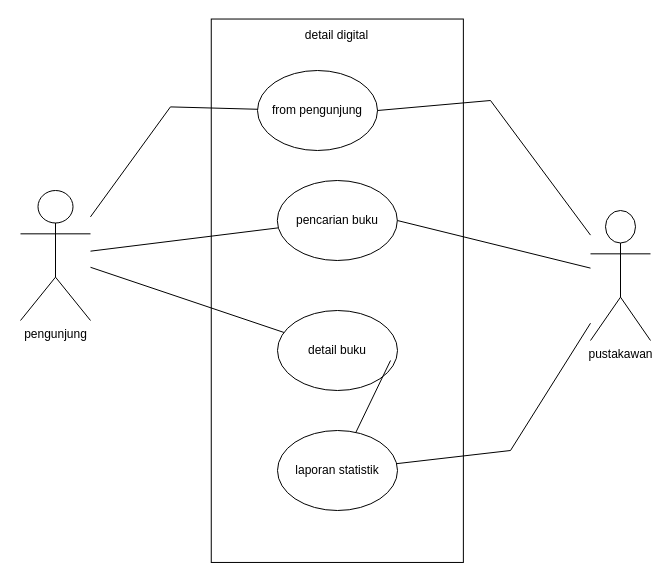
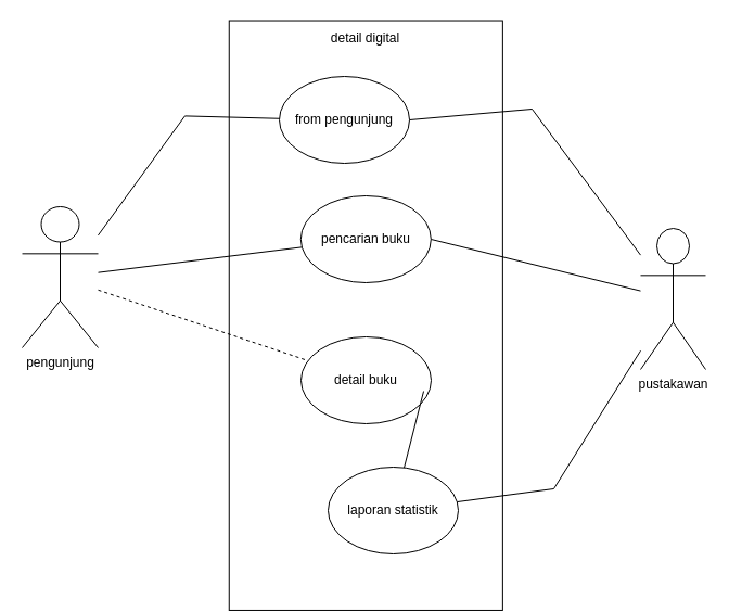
- <mxCell id="13" value="" style="endArrow=none;html=1;rounded=0;" edge="1" parent="1" source="7" target="5"><mxGeometry width="50" height="50" relative="1" as="geometry"><mxPoint x="140" y="360" as="sourcePoint" /><mxPoint x="190" y="310" as="targetPoint" /></mxGeometry></mxCell>
+ <mxCell id="13" value="" style="endArrow=none;html=1;rounded=0;dashed=1;" edge="1" parent="1" source="7" target="5"><mxGeometry width="50" height="50" relative="1" as="geometry"><mxPoint x="140" y="360" as="sourcePoint" /><mxPoint x="190" y="310" as="targetPoint" /></mxGeometry></mxCell>
- <mxCell id="6" value="laporan statistik" style="ellipse;whiteSpace=wrap;html=1;" vertex="1" parent="1"><mxGeometry x="277" y="430" width="120" height="80" as="geometry" /></mxCell>
+ <mxCell id="6" value="laporan statistik" style="ellipse;whiteSpace=wrap;html=1;" vertex="1" parent="1"><mxGeometry x="302" y="430" width="120" height="80" as="geometry" /></mxCell>
